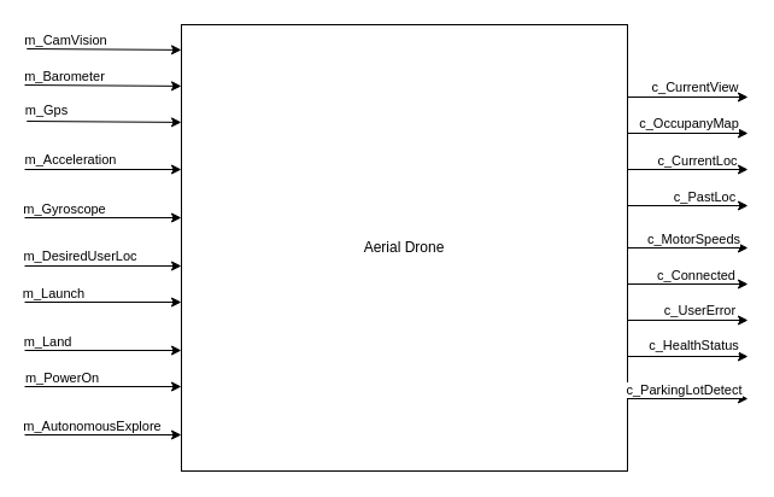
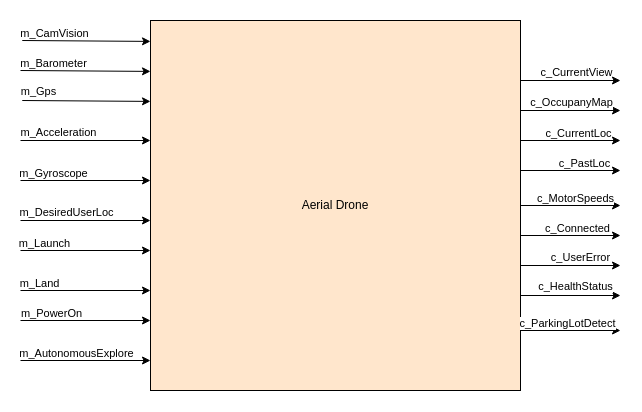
- <mxCell id="8" value="Aerial Drone" style="whiteSpace=wrap;html=1;aspect=fixed;" parent="1" vertex="1"><mxGeometry x="150" y="20" width="370" height="370" as="geometry" /></mxCell>
+ <mxCell id="8" value="Aerial Drone" style="whiteSpace=wrap;html=1;aspect=fixed;fillColor=#ffe6cc;" parent="1" vertex="1"><mxGeometry x="150" y="20" width="370" height="370" as="geometry" /></mxCell>
